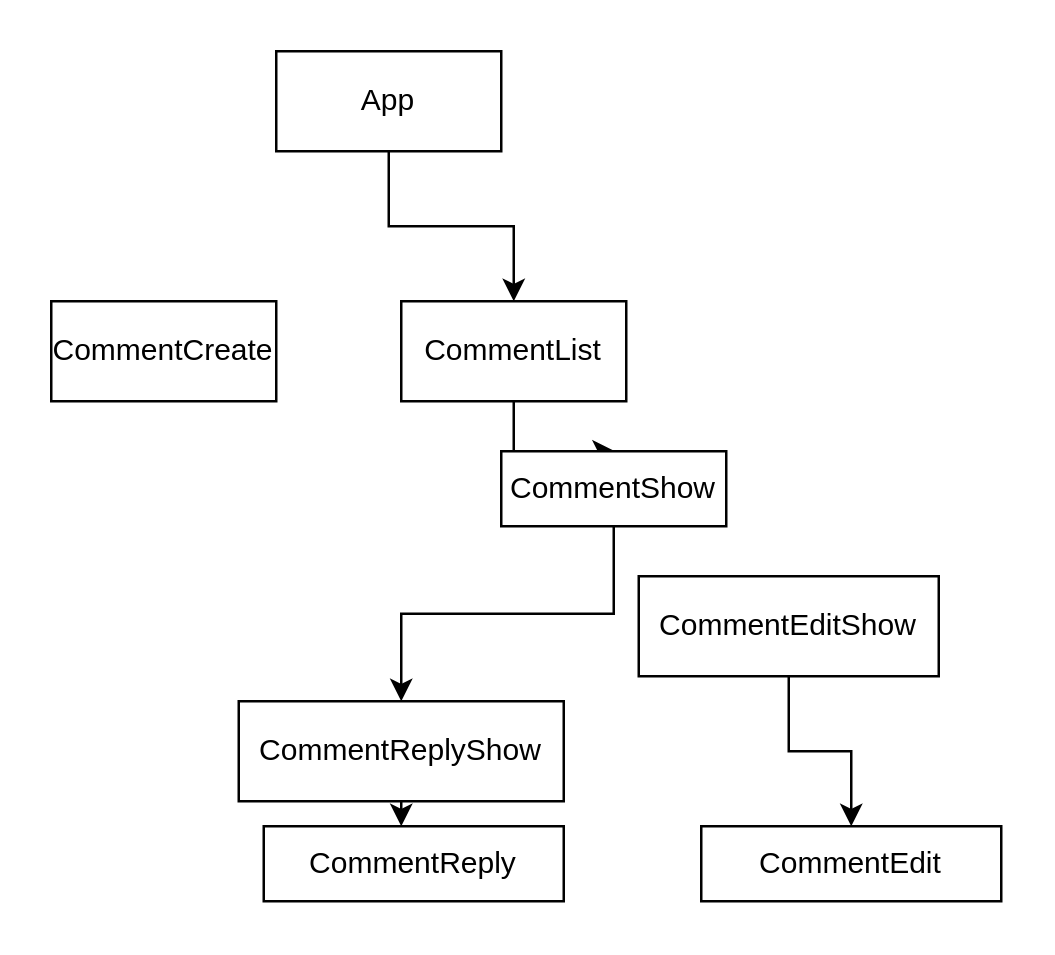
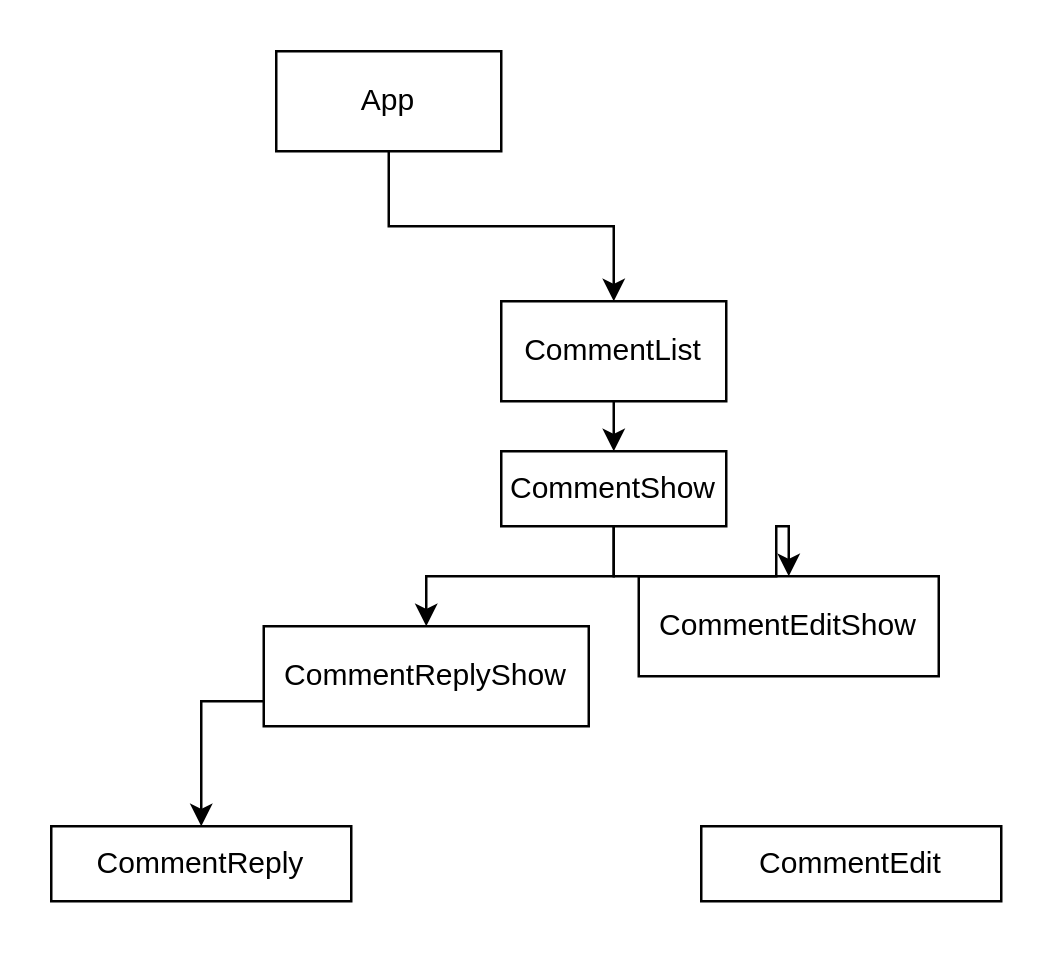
- <mxCell id="4" value="CommentCreate" style="rounded=0;whiteSpace=wrap;html=1;" parent="1" vertex="1"><mxGeometry x="20" y="120" width="90" height="40" as="geometry" /></mxCell>
- <mxCell id="6" value="CommentList" style="rounded=0;whiteSpace=wrap;html=1;" parent="1" vertex="1"><mxGeometry x="160" y="120" width="90" height="40" as="geometry" /></mxCell>
+ <mxCell id="6" value="CommentList" style="rounded=0;whiteSpace=wrap;html=1;" parent="1" vertex="1"><mxGeometry x="200" y="120" width="90" height="40" as="geometry" /></mxCell>
+ <mxCell id="14" value="" style="edgeStyle=orthogonalEdgeStyle;rounded=0;orthogonalLoop=1;jettySize=auto;html=1;" parent="1" source="15" target="10" edge="1"><mxGeometry relative="1" as="geometry" /></mxCell>
- <mxCell id="8" value="CommentReplyShow" style="rounded=0;whiteSpace=wrap;html=1;" parent="1" vertex="1"><mxGeometry x="95" y="280" width="130" height="40" as="geometry" /></mxCell>
+ <mxCell id="8" value="CommentReplyShow" style="rounded=0;whiteSpace=wrap;html=1;" parent="1" vertex="1"><mxGeometry x="105" y="250" width="130" height="40" as="geometry" /></mxCell>
- <mxCell id="9" value="" style="edgeStyle=orthogonalEdgeStyle;rounded=0;orthogonalLoop=1;jettySize=auto;html=1;" parent="1" source="10" target="12" edge="1"><mxGeometry relative="1" as="geometry" /></mxCell>
- <mxCell id="11" value="CommentReply" style="whiteSpace=wrap;html=1;rounded=0;" parent="1" vertex="1"><mxGeometry x="105" y="330" width="120" height="30" as="geometry" /></mxCell>
+ <mxCell id="11" value="CommentReply" style="whiteSpace=wrap;html=1;rounded=0;" parent="1" vertex="1"><mxGeometry x="20" y="330" width="120" height="30" as="geometry" /></mxCell>
